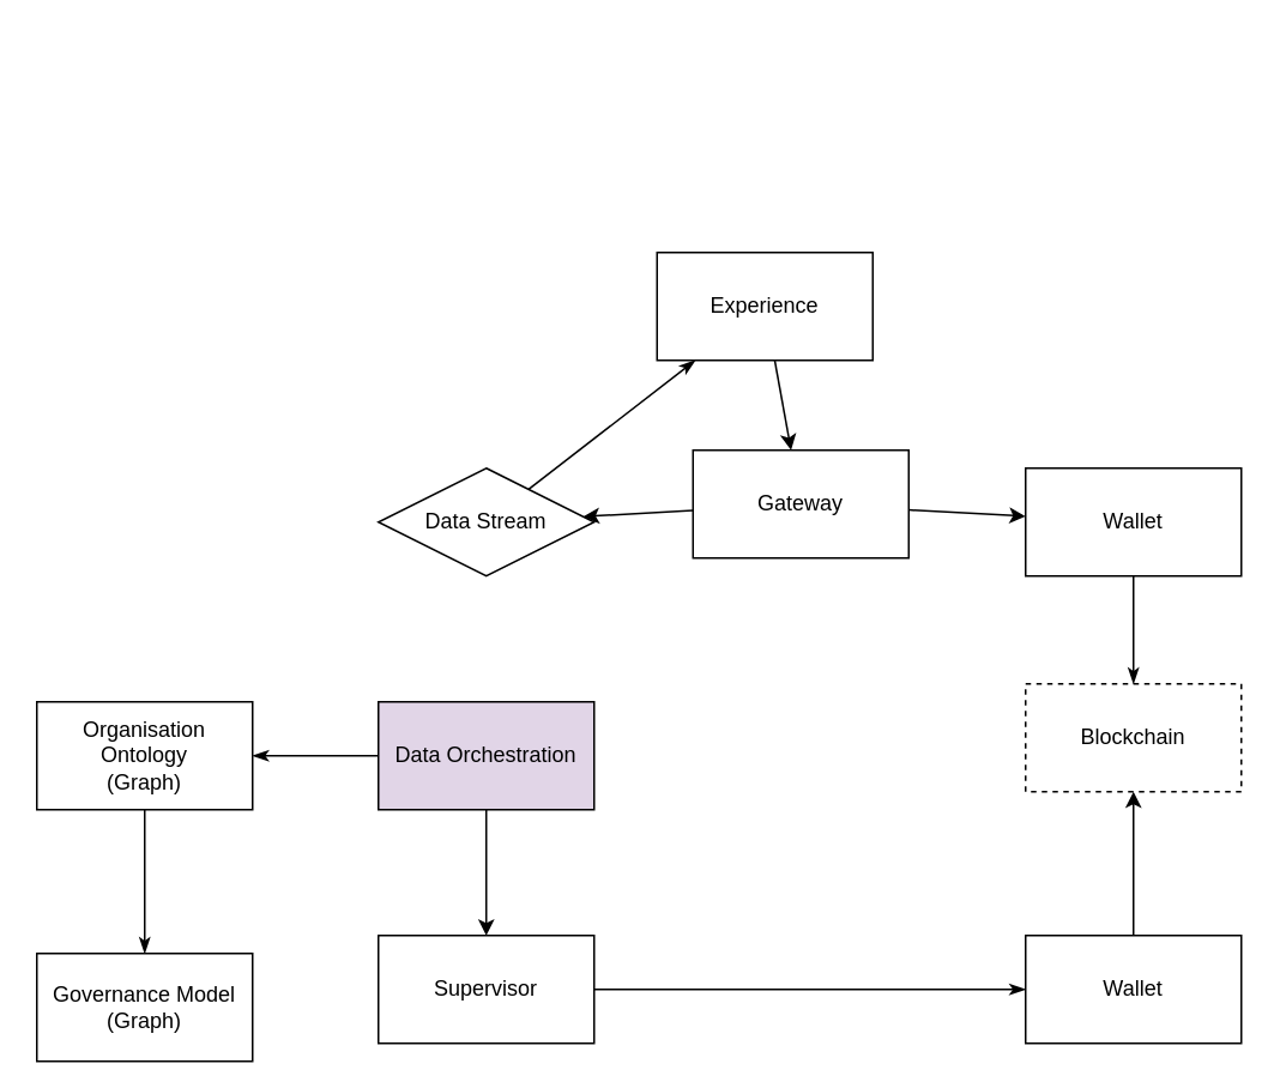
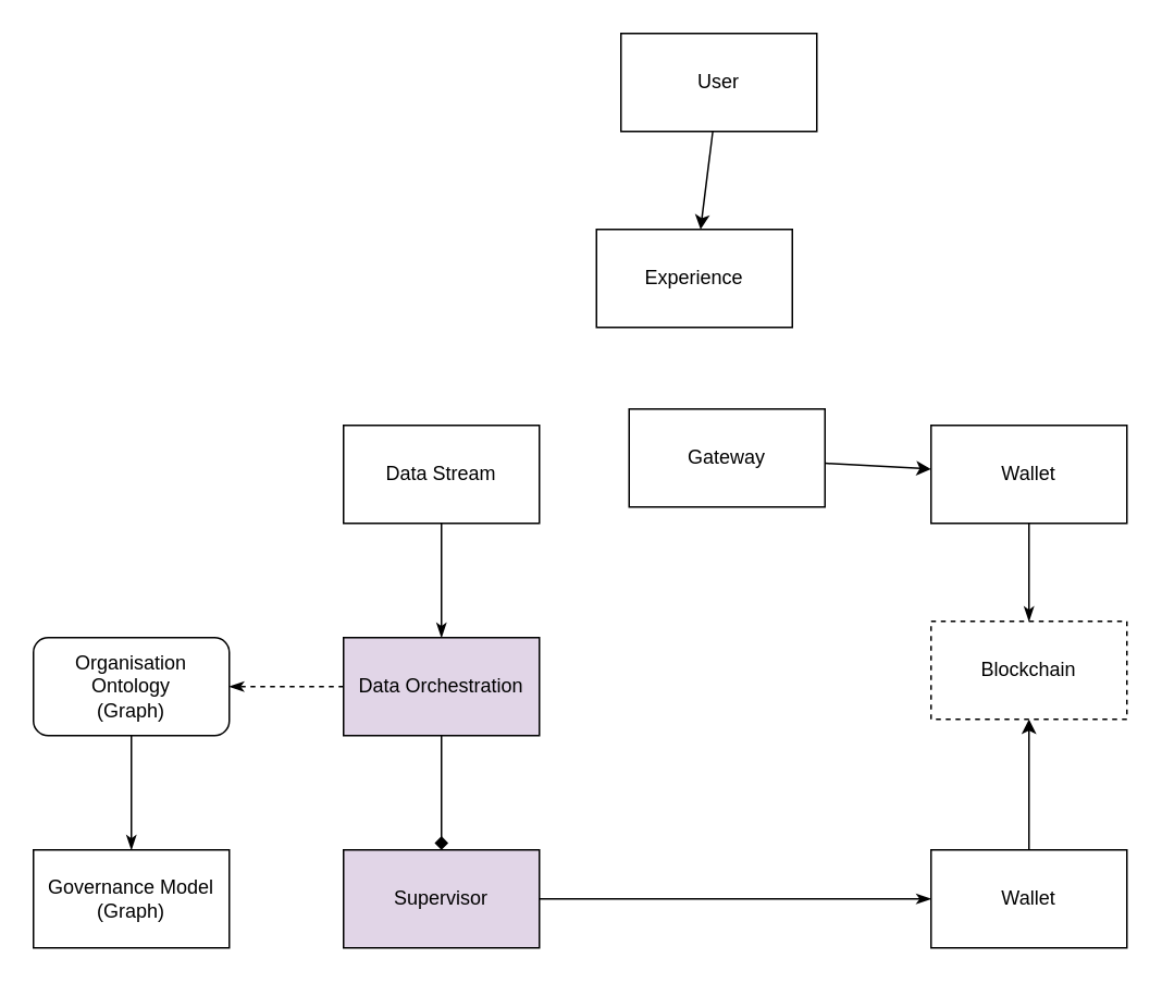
+ <mxCell id="20" value="User" style="rounded=0;whiteSpace=wrap;html=1;" parent="1" vertex="1"><mxGeometry x="380" y="20" width="120" height="60" as="geometry" /></mxCell>
+ <mxCell id="18" style="edgeStyle=none;rounded=0;orthogonalLoop=1;jettySize=auto;html=1;" parent="1" source="20" target="3" edge="1"><mxGeometry relative="1" as="geometry" /></mxCell>
- <mxCell id="2" style="rounded=0;orthogonalLoop=1;jettySize=auto;html=1;" parent="1" source="3" target="8" edge="1"><mxGeometry relative="1" as="geometry" /></mxCell>
- <mxCell id="9" style="rounded=0;orthogonalLoop=1;jettySize=auto;html=1;endArrow=classicThin;endFill=1;" edge="1" parent="1" source="10" target="3"><mxGeometry relative="1" as="geometry" /></mxCell>
+ <mxCell id="9" style="rounded=0;orthogonalLoop=1;jettySize=auto;html=1;endArrow=classicThin;endFill=1;" edge="1" parent="1" source="10" target="14"><mxGeometry relative="1" as="geometry" /></mxCell>
- <mxCell id="7" style="rounded=0;orthogonalLoop=1;jettySize=auto;html=1;" parent="1" source="8" target="10" edge="1"><mxGeometry relative="1" as="geometry" /></mxCell>
- <mxCell id="10" value="Data Stream" style="rhombus;whiteSpace=wrap;html=1;" parent="1" vertex="1"><mxGeometry x="210" y="260" width="120" height="60" as="geometry" /></mxCell>
+ <mxCell id="10" value="Data Stream" style="rounded=0;whiteSpace=wrap;html=1;" parent="1" vertex="1"><mxGeometry x="210" y="260" width="120" height="60" as="geometry" /></mxCell>
- <mxCell id="5" value="Organisation Ontology&lt;br&gt;(Graph)" style="rounded=0;whiteSpace=wrap;html=1;" parent="1" vertex="1"><mxGeometry x="20" y="390" width="120" height="60" as="geometry" /></mxCell>
+ <mxCell id="5" value="Organisation Ontology&lt;br&gt;(Graph)" style="whiteSpace=wrap;html=1;rounded=1;" parent="1" vertex="1"><mxGeometry x="20" y="390" width="120" height="60" as="geometry" /></mxCell>
- <mxCell id="13" style="edgeStyle=none;rounded=0;orthogonalLoop=1;jettySize=auto;html=1;endArrow=classicThin;endFill=1;" edge="1" parent="1" source="14" target="5"><mxGeometry relative="1" as="geometry" /></mxCell>
+ <mxCell id="13" style="edgeStyle=none;rounded=0;orthogonalLoop=1;jettySize=auto;html=1;endArrow=classicThin;endFill=1;dashed=1;" edge="1" parent="1" source="14" target="5"><mxGeometry relative="1" as="geometry" /></mxCell>
- <mxCell id="12" style="edgeStyle=none;rounded=0;orthogonalLoop=1;jettySize=auto;html=1;" parent="1" source="14" target="17" edge="1"><mxGeometry relative="1" as="geometry" /></mxCell>
+ <mxCell id="12" style="edgeStyle=none;rounded=0;orthogonalLoop=1;jettySize=auto;html=1;endArrow=diamond;" parent="1" source="14" target="17" edge="1"><mxGeometry relative="1" as="geometry" /></mxCell>
- <mxCell id="17" value="Supervisor" style="rounded=0;whiteSpace=wrap;html=1;" parent="1" vertex="1"><mxGeometry x="210" y="520" width="120" height="60" as="geometry" /></mxCell>
+ <mxCell id="17" value="Supervisor" style="rounded=0;whiteSpace=wrap;html=1;fillColor=#e1d5e7;" parent="1" vertex="1"><mxGeometry x="210" y="520" width="120" height="60" as="geometry" /></mxCell>
- <mxCell id="6" value="Governance Model&lt;br&gt;(Graph)" style="rounded=0;whiteSpace=wrap;html=1;" parent="1" vertex="1"><mxGeometry x="20" y="530" width="120" height="60" as="geometry" /></mxCell>
+ <mxCell id="6" value="Governance Model&lt;br&gt;(Graph)" style="rounded=0;whiteSpace=wrap;html=1;" parent="1" vertex="1"><mxGeometry x="20" y="520" width="120" height="60" as="geometry" /></mxCell>
